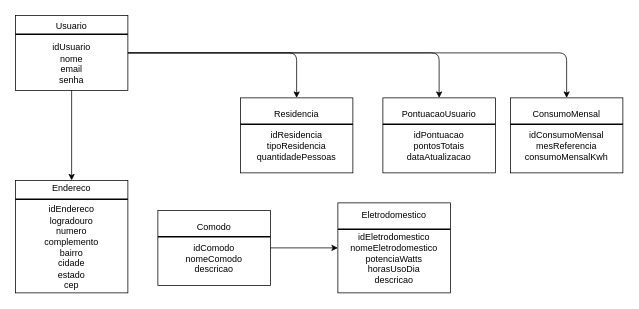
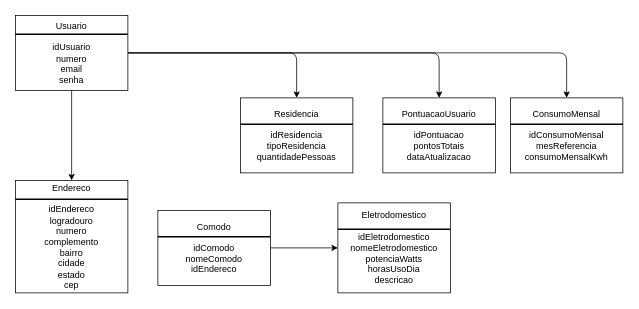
- <mxCell id="2" value="Usuario&lt;br&gt;&lt;br&gt;idUsuario&lt;br&gt;nome&lt;br&gt;email&lt;br&gt;senha" style="rounded=0;whiteSpace=wrap;html=1;strokeColor=black;fillColor=none;" parent="1" vertex="1"><mxGeometry x="20" y="20" width="150" height="100" as="geometry" /></mxCell>
+ <mxCell id="2" value="Usuario&lt;br&gt;&lt;br&gt;idUsuario&lt;br&gt;numero&lt;br&gt;email&lt;br&gt;senha" style="rounded=0;whiteSpace=wrap;html=1;strokeColor=black;fillColor=none;" parent="1" vertex="1"><mxGeometry x="20" y="20" width="150" height="100" as="geometry" /></mxCell>
- <mxCell id="7" value="Comodo&lt;br&gt;&lt;br&gt;idComodo&lt;br&gt;nomeComodo&lt;br&gt;descricao" style="rounded=0;whiteSpace=wrap;html=1;strokeColor=black;fillColor=none;" parent="1" vertex="1"><mxGeometry x="210" y="280" width="150" height="100" as="geometry" /></mxCell>
+ <mxCell id="7" value="Comodo&lt;br&gt;&lt;br&gt;idComodo&lt;br&gt;nomeComodo&lt;br&gt;idEndereco" style="rounded=0;whiteSpace=wrap;html=1;strokeColor=black;fillColor=none;" parent="1" vertex="1"><mxGeometry x="210" y="280" width="150" height="100" as="geometry" /></mxCell>
